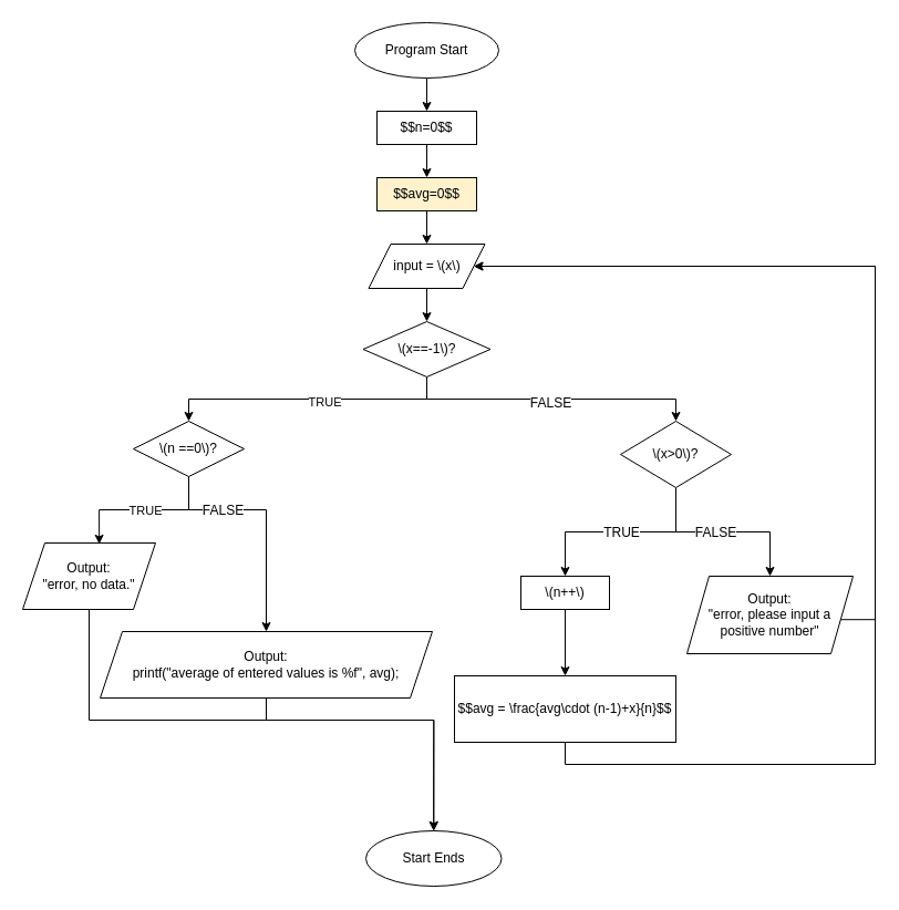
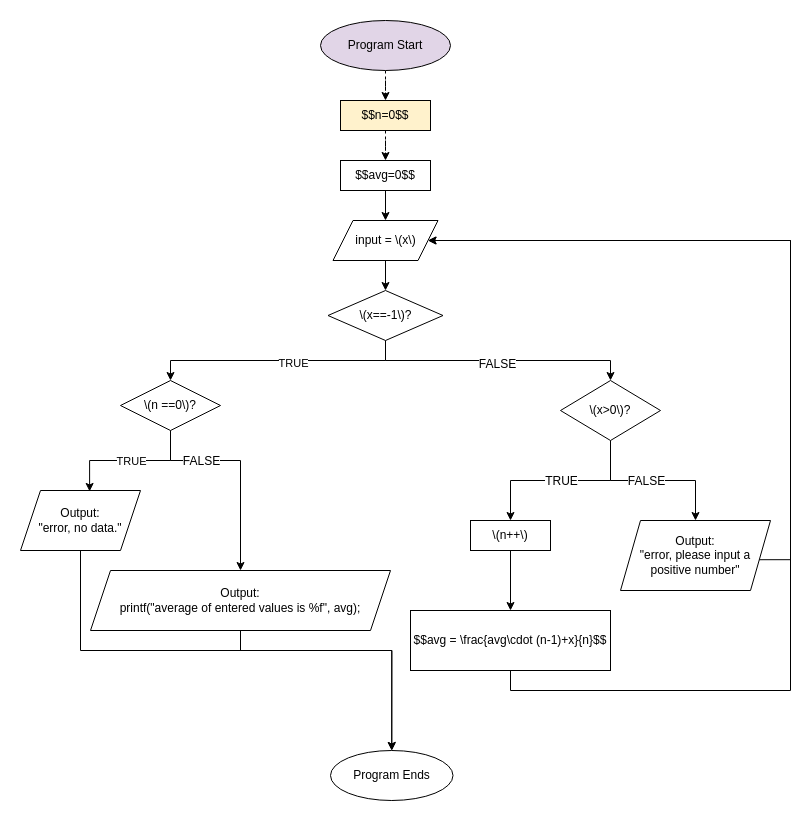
- <mxCell id="3" value="Program Start" style="ellipse;whiteSpace=wrap;html=1;" vertex="1" parent="1"><mxGeometry x="320" y="20" width="130" height="50" as="geometry" /></mxCell>
+ <mxCell id="3" value="Program Start" style="ellipse;whiteSpace=wrap;html=1;fillColor=#e1d5e7;" vertex="1" parent="1"><mxGeometry x="320" y="20" width="130" height="50" as="geometry" /></mxCell>
- <mxCell id="2" style="edgeStyle=orthogonalEdgeStyle;rounded=0;orthogonalLoop=1;jettySize=auto;html=1;" edge="1" parent="1" source="3" target="5"><mxGeometry relative="1" as="geometry"><mxPoint x="385" y="100" as="targetPoint" /></mxGeometry></mxCell>
+ <mxCell id="2" style="edgeStyle=orthogonalEdgeStyle;rounded=0;orthogonalLoop=1;jettySize=auto;html=1;dashed=1;" edge="1" parent="1" source="3" target="5"><mxGeometry relative="1" as="geometry"><mxPoint x="385" y="100" as="targetPoint" /></mxGeometry></mxCell>
- <mxCell id="5" value="$$n=0$$" style="rounded=0;whiteSpace=wrap;html=1;" vertex="1" parent="1"><mxGeometry x="340" y="100" width="90" height="30" as="geometry" /></mxCell>
+ <mxCell id="5" value="$$n=0$$" style="rounded=0;whiteSpace=wrap;html=1;fillColor=#fff2cc;" vertex="1" parent="1"><mxGeometry x="340" y="100" width="90" height="30" as="geometry" /></mxCell>
- <mxCell id="4" style="edgeStyle=orthogonalEdgeStyle;rounded=0;orthogonalLoop=1;jettySize=auto;html=1;exitX=0.5;exitY=1;exitDx=0;exitDy=0;" edge="1" parent="1" source="5" target="7"><mxGeometry relative="1" as="geometry"><mxPoint x="385" y="160" as="targetPoint" /></mxGeometry></mxCell>
+ <mxCell id="4" style="edgeStyle=orthogonalEdgeStyle;rounded=0;orthogonalLoop=1;jettySize=auto;html=1;exitX=0.5;exitY=1;exitDx=0;exitDy=0;dashed=1;" edge="1" parent="1" source="5" target="7"><mxGeometry relative="1" as="geometry"><mxPoint x="385" y="160" as="targetPoint" /></mxGeometry></mxCell>
- <mxCell id="7" value="$$avg=0$$" style="rounded=0;whiteSpace=wrap;html=1;fillColor=#fff2cc;" vertex="1" parent="1"><mxGeometry x="340" y="160" width="90" height="30" as="geometry" /></mxCell>
+ <mxCell id="7" value="$$avg=0$$" style="rounded=0;whiteSpace=wrap;html=1;" vertex="1" parent="1"><mxGeometry x="340" y="160" width="90" height="30" as="geometry" /></mxCell>
- <mxCell id="22" value="Start Ends" style="ellipse;whiteSpace=wrap;html=1;strokeColor=default;align=center;verticalAlign=middle;fontFamily=Helvetica;fontSize=12;fontColor=default;fillColor=default;" vertex="1" parent="1"><mxGeometry x="330" y="750" width="122.5" height="50" as="geometry" /></mxCell>
+ <mxCell id="22" value="Program Ends" style="ellipse;whiteSpace=wrap;html=1;strokeColor=default;align=center;verticalAlign=middle;fontFamily=Helvetica;fontSize=12;fontColor=default;fillColor=default;" vertex="1" parent="1"><mxGeometry x="330" y="750" width="122.5" height="50" as="geometry" /></mxCell>
